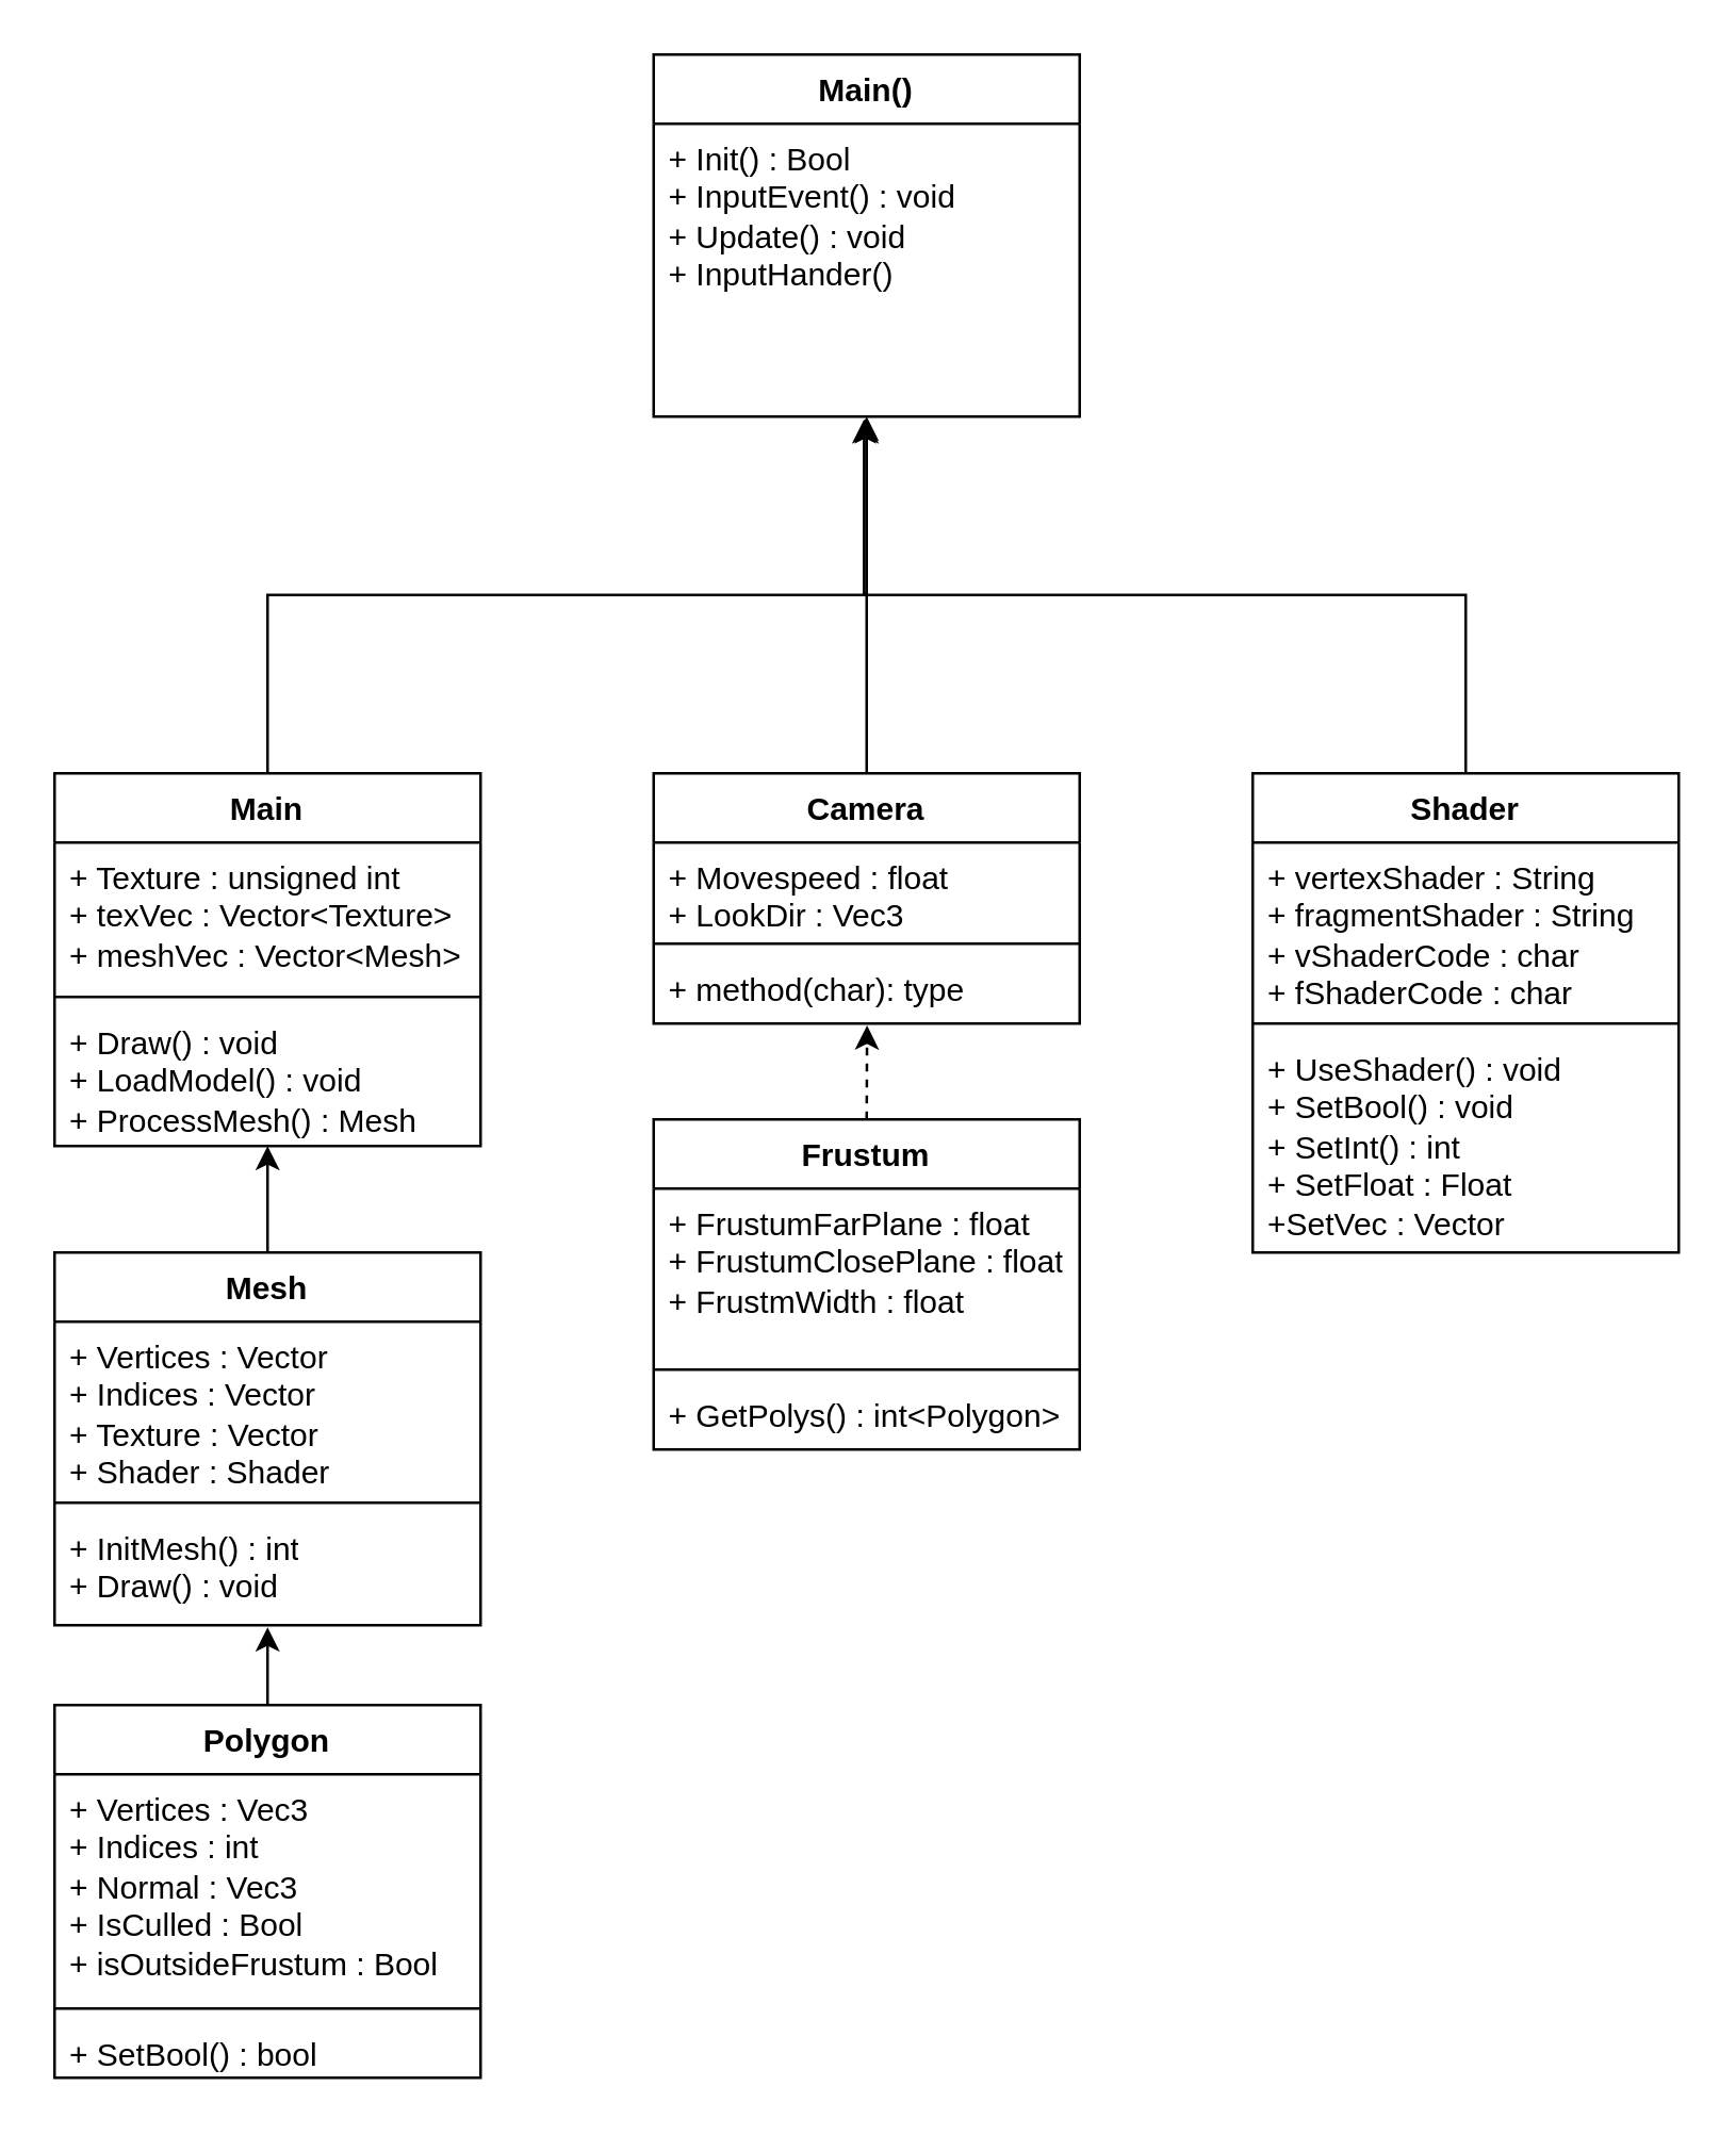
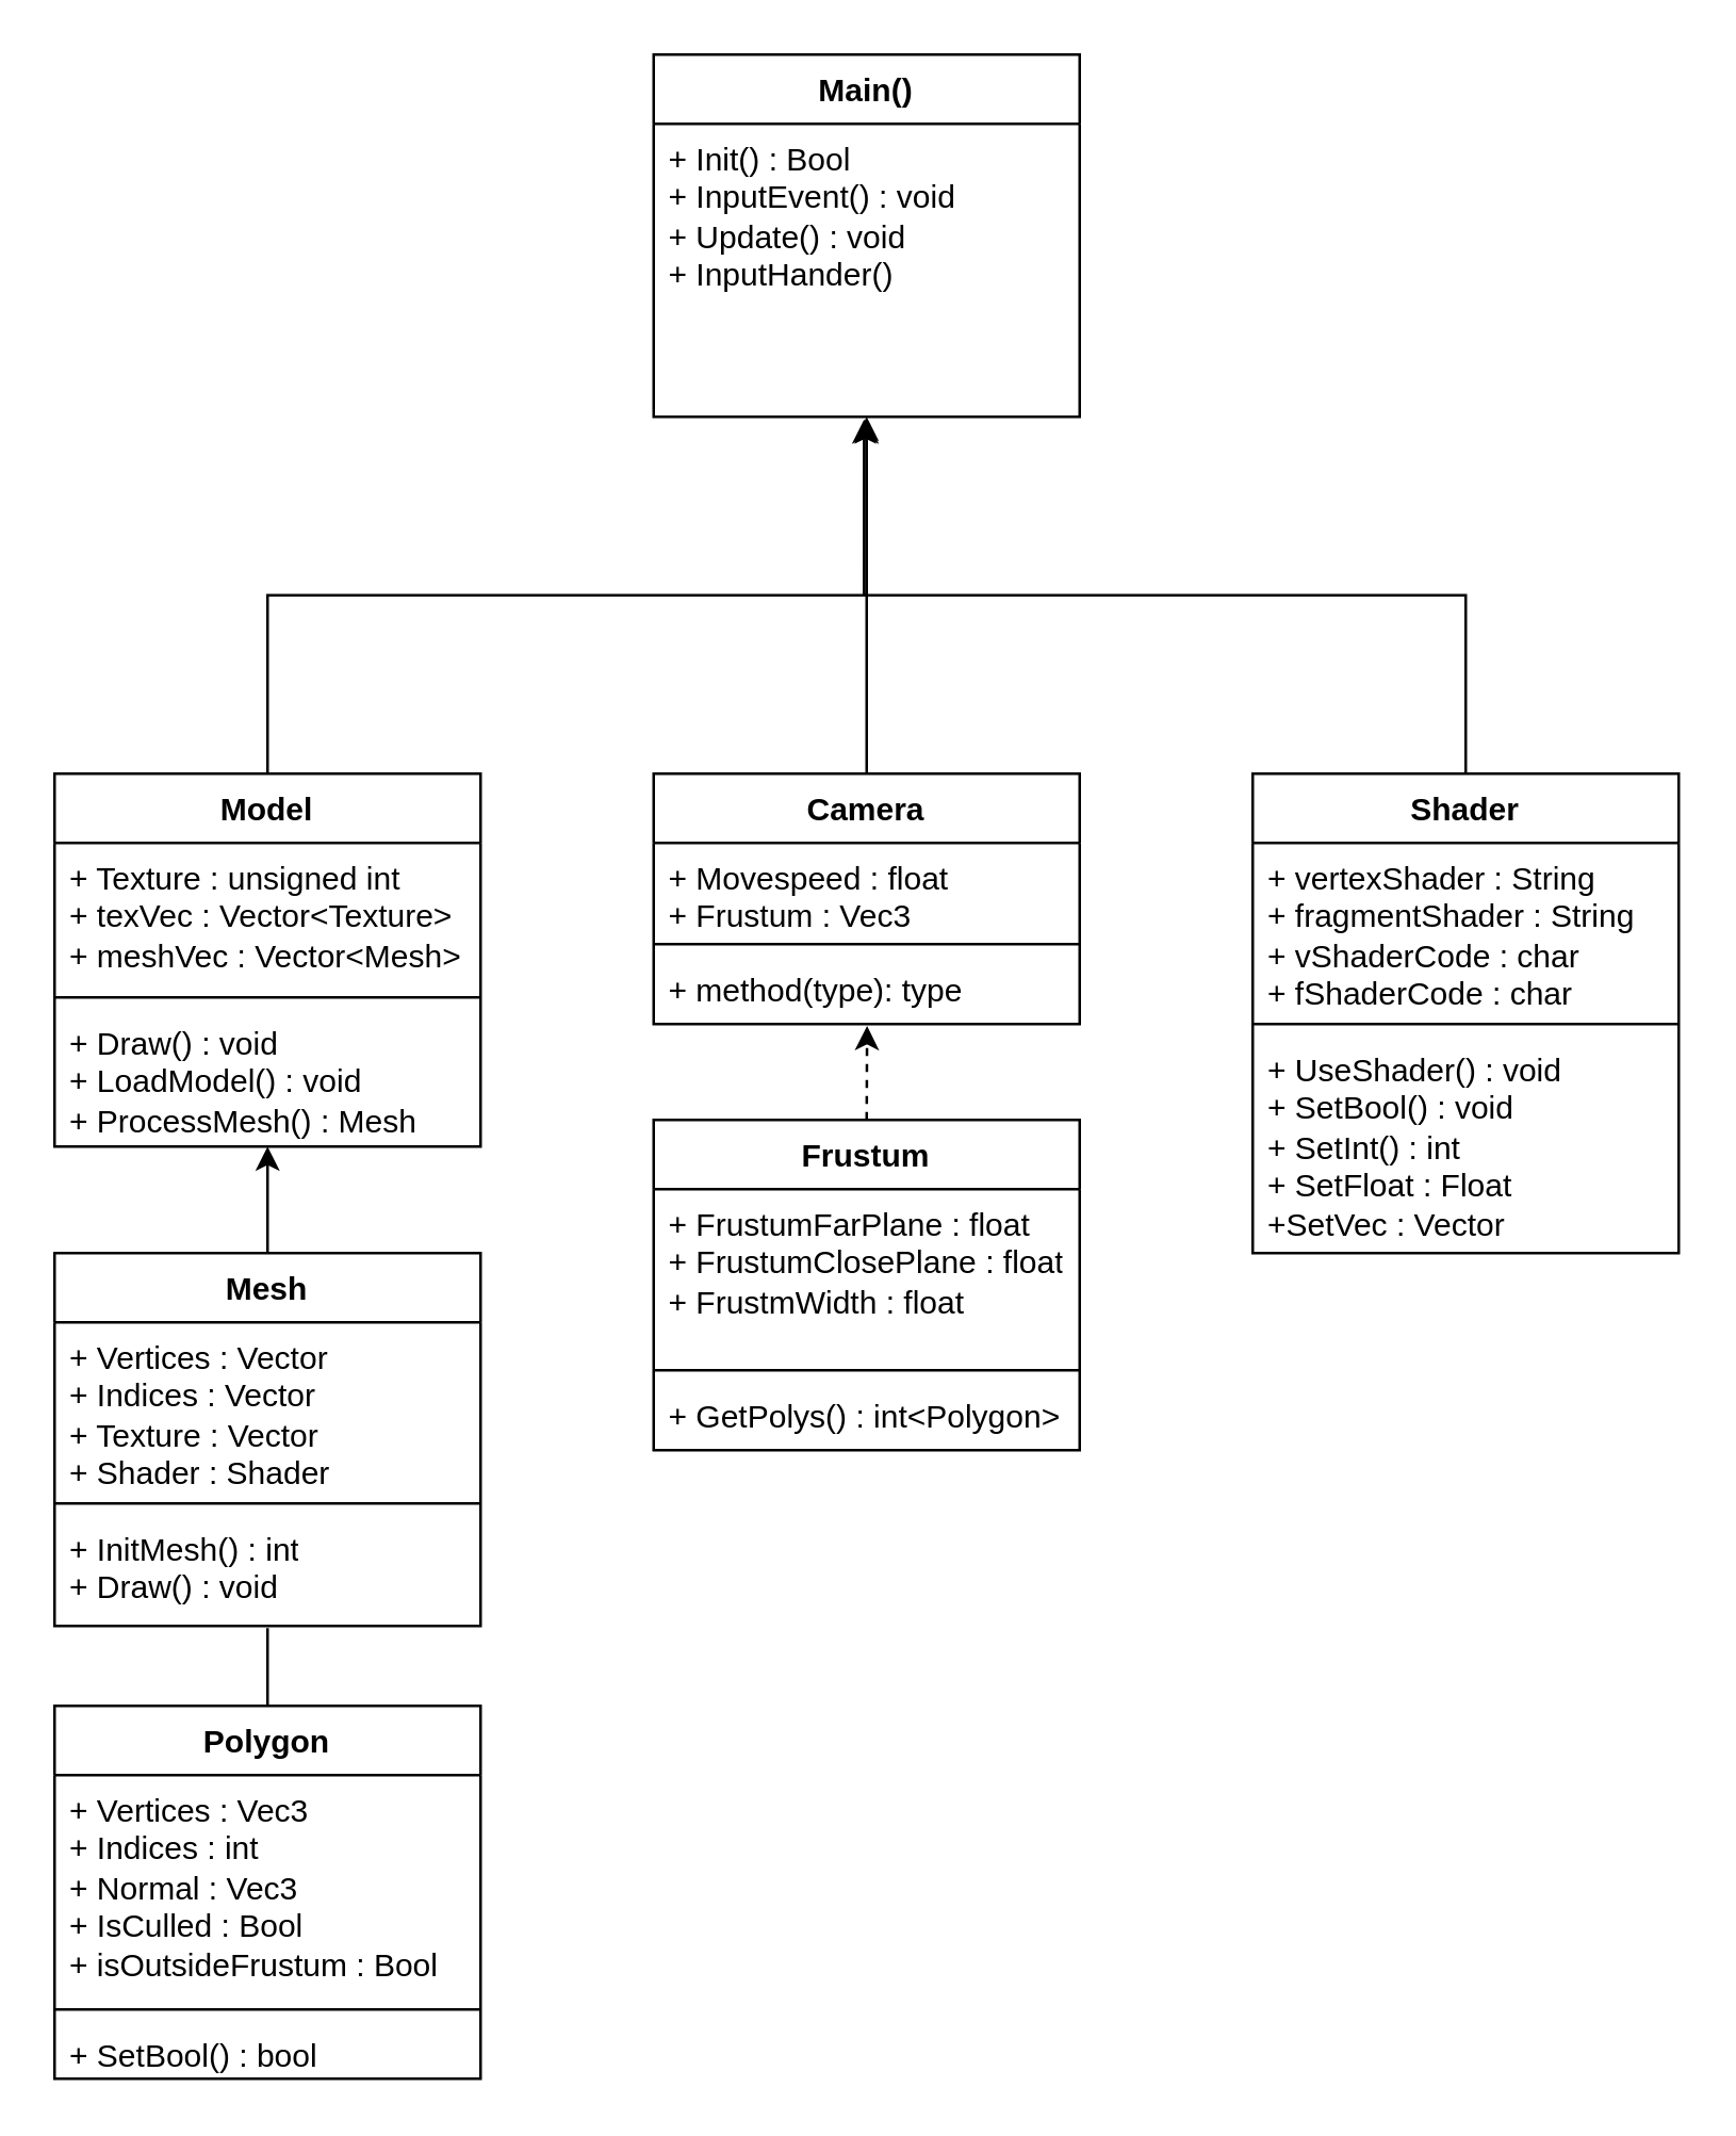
- <mxCell id="9" value="Main" style="swimlane;fontStyle=1;align=center;verticalAlign=top;childLayout=stackLayout;horizontal=1;startSize=26;horizontalStack=0;resizeParent=1;resizeParentMax=0;resizeLast=0;collapsible=1;marginBottom=0;whiteSpace=wrap;html=1;" vertex="1" parent="1"><mxGeometry x="20" y="290" width="160" height="140" as="geometry" /></mxCell>
+ <mxCell id="9" value="Model" style="swimlane;fontStyle=1;align=center;verticalAlign=top;childLayout=stackLayout;horizontal=1;startSize=26;horizontalStack=0;resizeParent=1;resizeParentMax=0;resizeLast=0;collapsible=1;marginBottom=0;whiteSpace=wrap;html=1;" vertex="1" parent="1"><mxGeometry x="20" y="290" width="160" height="140" as="geometry" /></mxCell>
- <mxCell id="5" value="+ Movespeed : float&lt;div&gt;+ LookDir : Vec3&lt;/div&gt;" style="text;strokeColor=none;fillColor=none;align=left;verticalAlign=top;spacingLeft=4;spacingRight=4;overflow=hidden;rotatable=0;points=[[0,0.5],[1,0.5]];portConstraint=eastwest;whiteSpace=wrap;html=1;" vertex="1" parent="4"><mxGeometry y="26" width="160" height="34" as="geometry" /></mxCell>
+ <mxCell id="5" value="+ Movespeed : float&lt;div&gt;+ Frustum : Vec3&lt;/div&gt;" style="text;strokeColor=none;fillColor=none;align=left;verticalAlign=top;spacingLeft=4;spacingRight=4;overflow=hidden;rotatable=0;points=[[0,0.5],[1,0.5]];portConstraint=eastwest;whiteSpace=wrap;html=1;" vertex="1" parent="4"><mxGeometry y="26" width="160" height="34" as="geometry" /></mxCell>
- <mxCell id="7" value="+ method(char): type" style="text;strokeColor=none;fillColor=none;align=left;verticalAlign=top;spacingLeft=4;spacingRight=4;overflow=hidden;rotatable=0;points=[[0,0.5],[1,0.5]];portConstraint=eastwest;whiteSpace=wrap;html=1;" vertex="1" parent="4"><mxGeometry y="68" width="160" height="26" as="geometry" /></mxCell>
+ <mxCell id="7" value="+ method(type): type" style="text;strokeColor=none;fillColor=none;align=left;verticalAlign=top;spacingLeft=4;spacingRight=4;overflow=hidden;rotatable=0;points=[[0,0.5],[1,0.5]];portConstraint=eastwest;whiteSpace=wrap;html=1;" vertex="1" parent="4"><mxGeometry y="68" width="160" height="26" as="geometry" /></mxCell>
- <mxCell id="28" style="edgeStyle=orthogonalEdgeStyle;rounded=0;orthogonalLoop=1;jettySize=auto;html=1;exitX=0.5;exitY=0;exitDx=0;exitDy=0;entryX=0.5;entryY=1.019;entryDx=0;entryDy=0;entryPerimeter=0;" edge="1" parent="1" source="24" target="17"><mxGeometry relative="1" as="geometry" /></mxCell>
+ <mxCell id="28" style="edgeStyle=orthogonalEdgeStyle;rounded=0;orthogonalLoop=1;jettySize=auto;html=1;exitX=0.5;exitY=0;exitDx=0;exitDy=0;entryX=0.5;entryY=1.019;entryDx=0;entryDy=0;entryPerimeter=0;endArrow=none;" edge="1" parent="1" source="24" target="17"><mxGeometry relative="1" as="geometry" /></mxCell>
